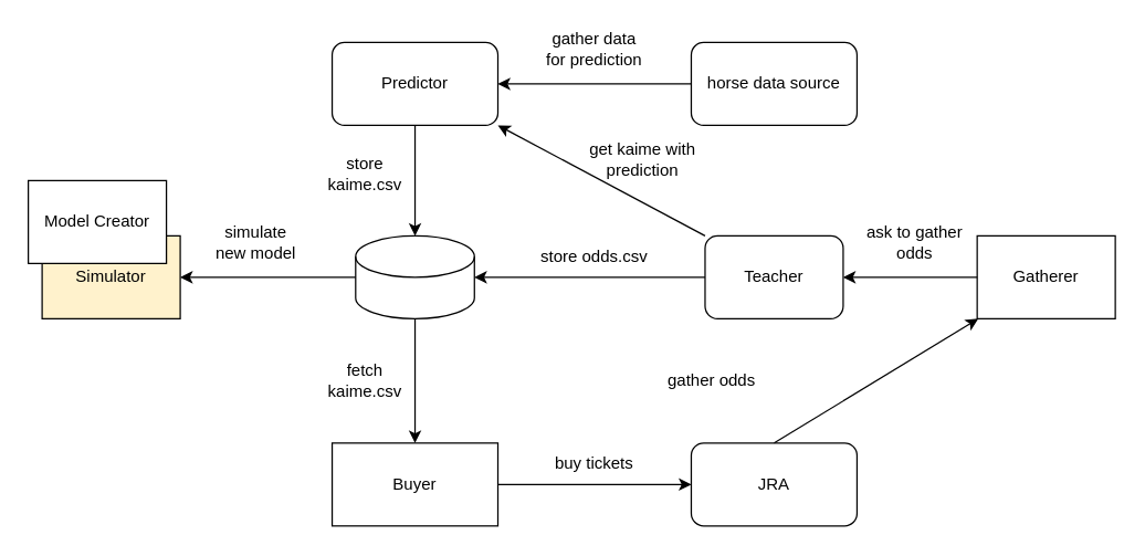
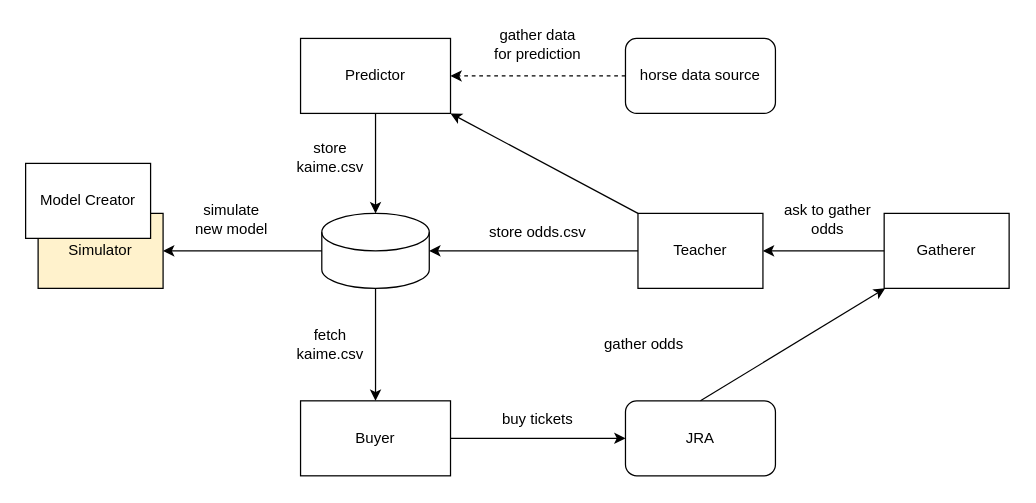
- <mxCell id="2" value="Predictor" style="whiteSpace=wrap;html=1;rounded=1;" vertex="1" parent="1"><mxGeometry x="240" y="30" width="120" height="60" as="geometry" /></mxCell>
+ <mxCell id="2" value="Predictor" style="rounded=0;whiteSpace=wrap;html=1;" vertex="1" parent="1"><mxGeometry x="240" y="30" width="120" height="60" as="geometry" /></mxCell>
- <mxCell id="6" value="" style="endArrow=classic;html=1;rounded=0;entryX=1;entryY=0.5;entryDx=0;entryDy=0;exitX=0;exitY=0.5;exitDx=0;exitDy=0;" edge="1" parent="1" source="5" target="2"><mxGeometry width="50" height="50" relative="1" as="geometry"><mxPoint x="410" y="90" as="sourcePoint" /><mxPoint x="460" y="40" as="targetPoint" /></mxGeometry></mxCell>
+ <mxCell id="6" value="" style="endArrow=classic;html=1;rounded=0;entryX=1;entryY=0.5;entryDx=0;entryDy=0;exitX=0;exitY=0.5;exitDx=0;exitDy=0;dashed=1;" edge="1" parent="1" source="5" target="2"><mxGeometry width="50" height="50" relative="1" as="geometry"><mxPoint x="410" y="90" as="sourcePoint" /><mxPoint x="460" y="40" as="targetPoint" /></mxGeometry></mxCell>
- <mxCell id="8" value="get kaime with prediction" style="text;html=1;strokeColor=none;fillColor=none;align=center;verticalAlign=middle;whiteSpace=wrap;rounded=0;" vertex="1" parent="1"><mxGeometry x="420" y="100" width="90" height="30" as="geometry" /></mxCell>
- <mxCell id="11" value="Teacher" style="whiteSpace=wrap;html=1;rounded=1;" vertex="1" parent="1"><mxGeometry x="510" y="170" width="100" height="60" as="geometry" /></mxCell>
+ <mxCell id="11" value="Teacher" style="rounded=0;whiteSpace=wrap;html=1;" vertex="1" parent="1"><mxGeometry x="510" y="170" width="100" height="60" as="geometry" /></mxCell>
